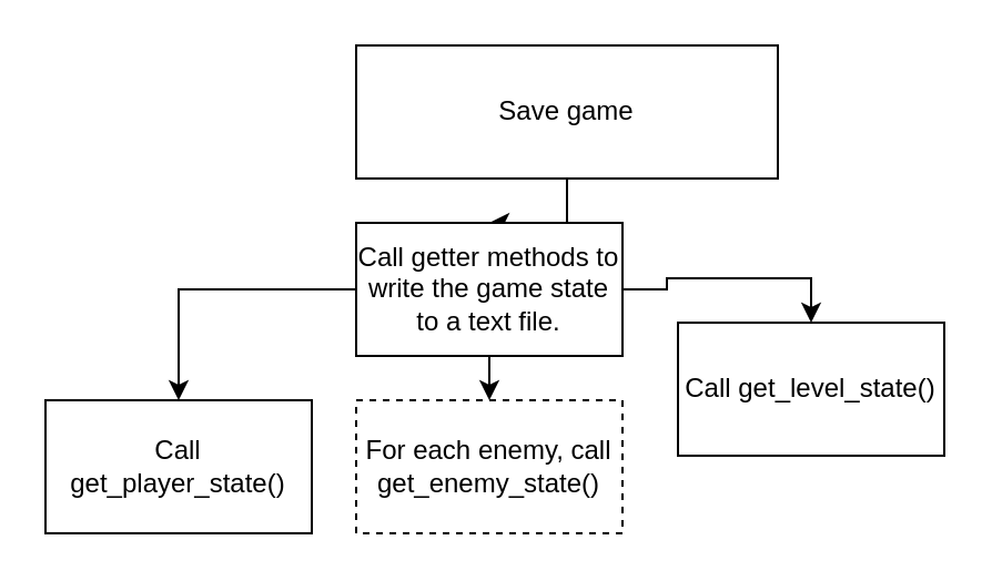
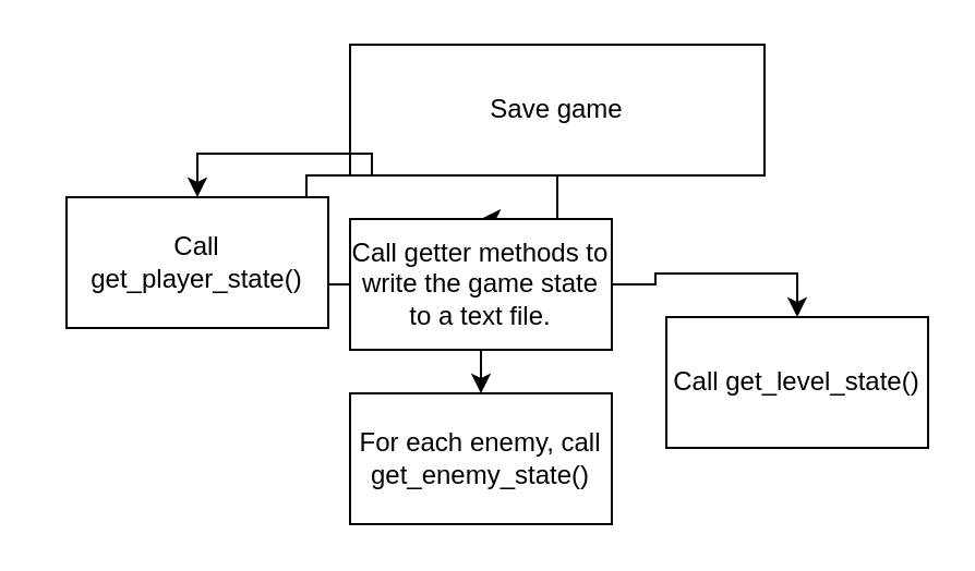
- <mxCell id="9" value="Call get_player_state()" style="rounded=0;whiteSpace=wrap;html=1;" vertex="1" parent="1"><mxGeometry x="20" y="180" width="120" height="60" as="geometry" /></mxCell>
+ <mxCell id="9" value="Call get_player_state()" style="rounded=0;whiteSpace=wrap;html=1;" vertex="1" parent="1"><mxGeometry x="30" y="90" width="120" height="60" as="geometry" /></mxCell>
- <mxCell id="8" value="For each enemy, call get_enemy_state()" style="rounded=0;whiteSpace=wrap;html=1;dashed=1;" vertex="1" parent="1"><mxGeometry x="160" y="180" width="120" height="60" as="geometry" /></mxCell>
+ <mxCell id="8" value="For each enemy, call get_enemy_state()" style="rounded=0;whiteSpace=wrap;html=1;" vertex="1" parent="1"><mxGeometry x="160" y="180" width="120" height="60" as="geometry" /></mxCell>
